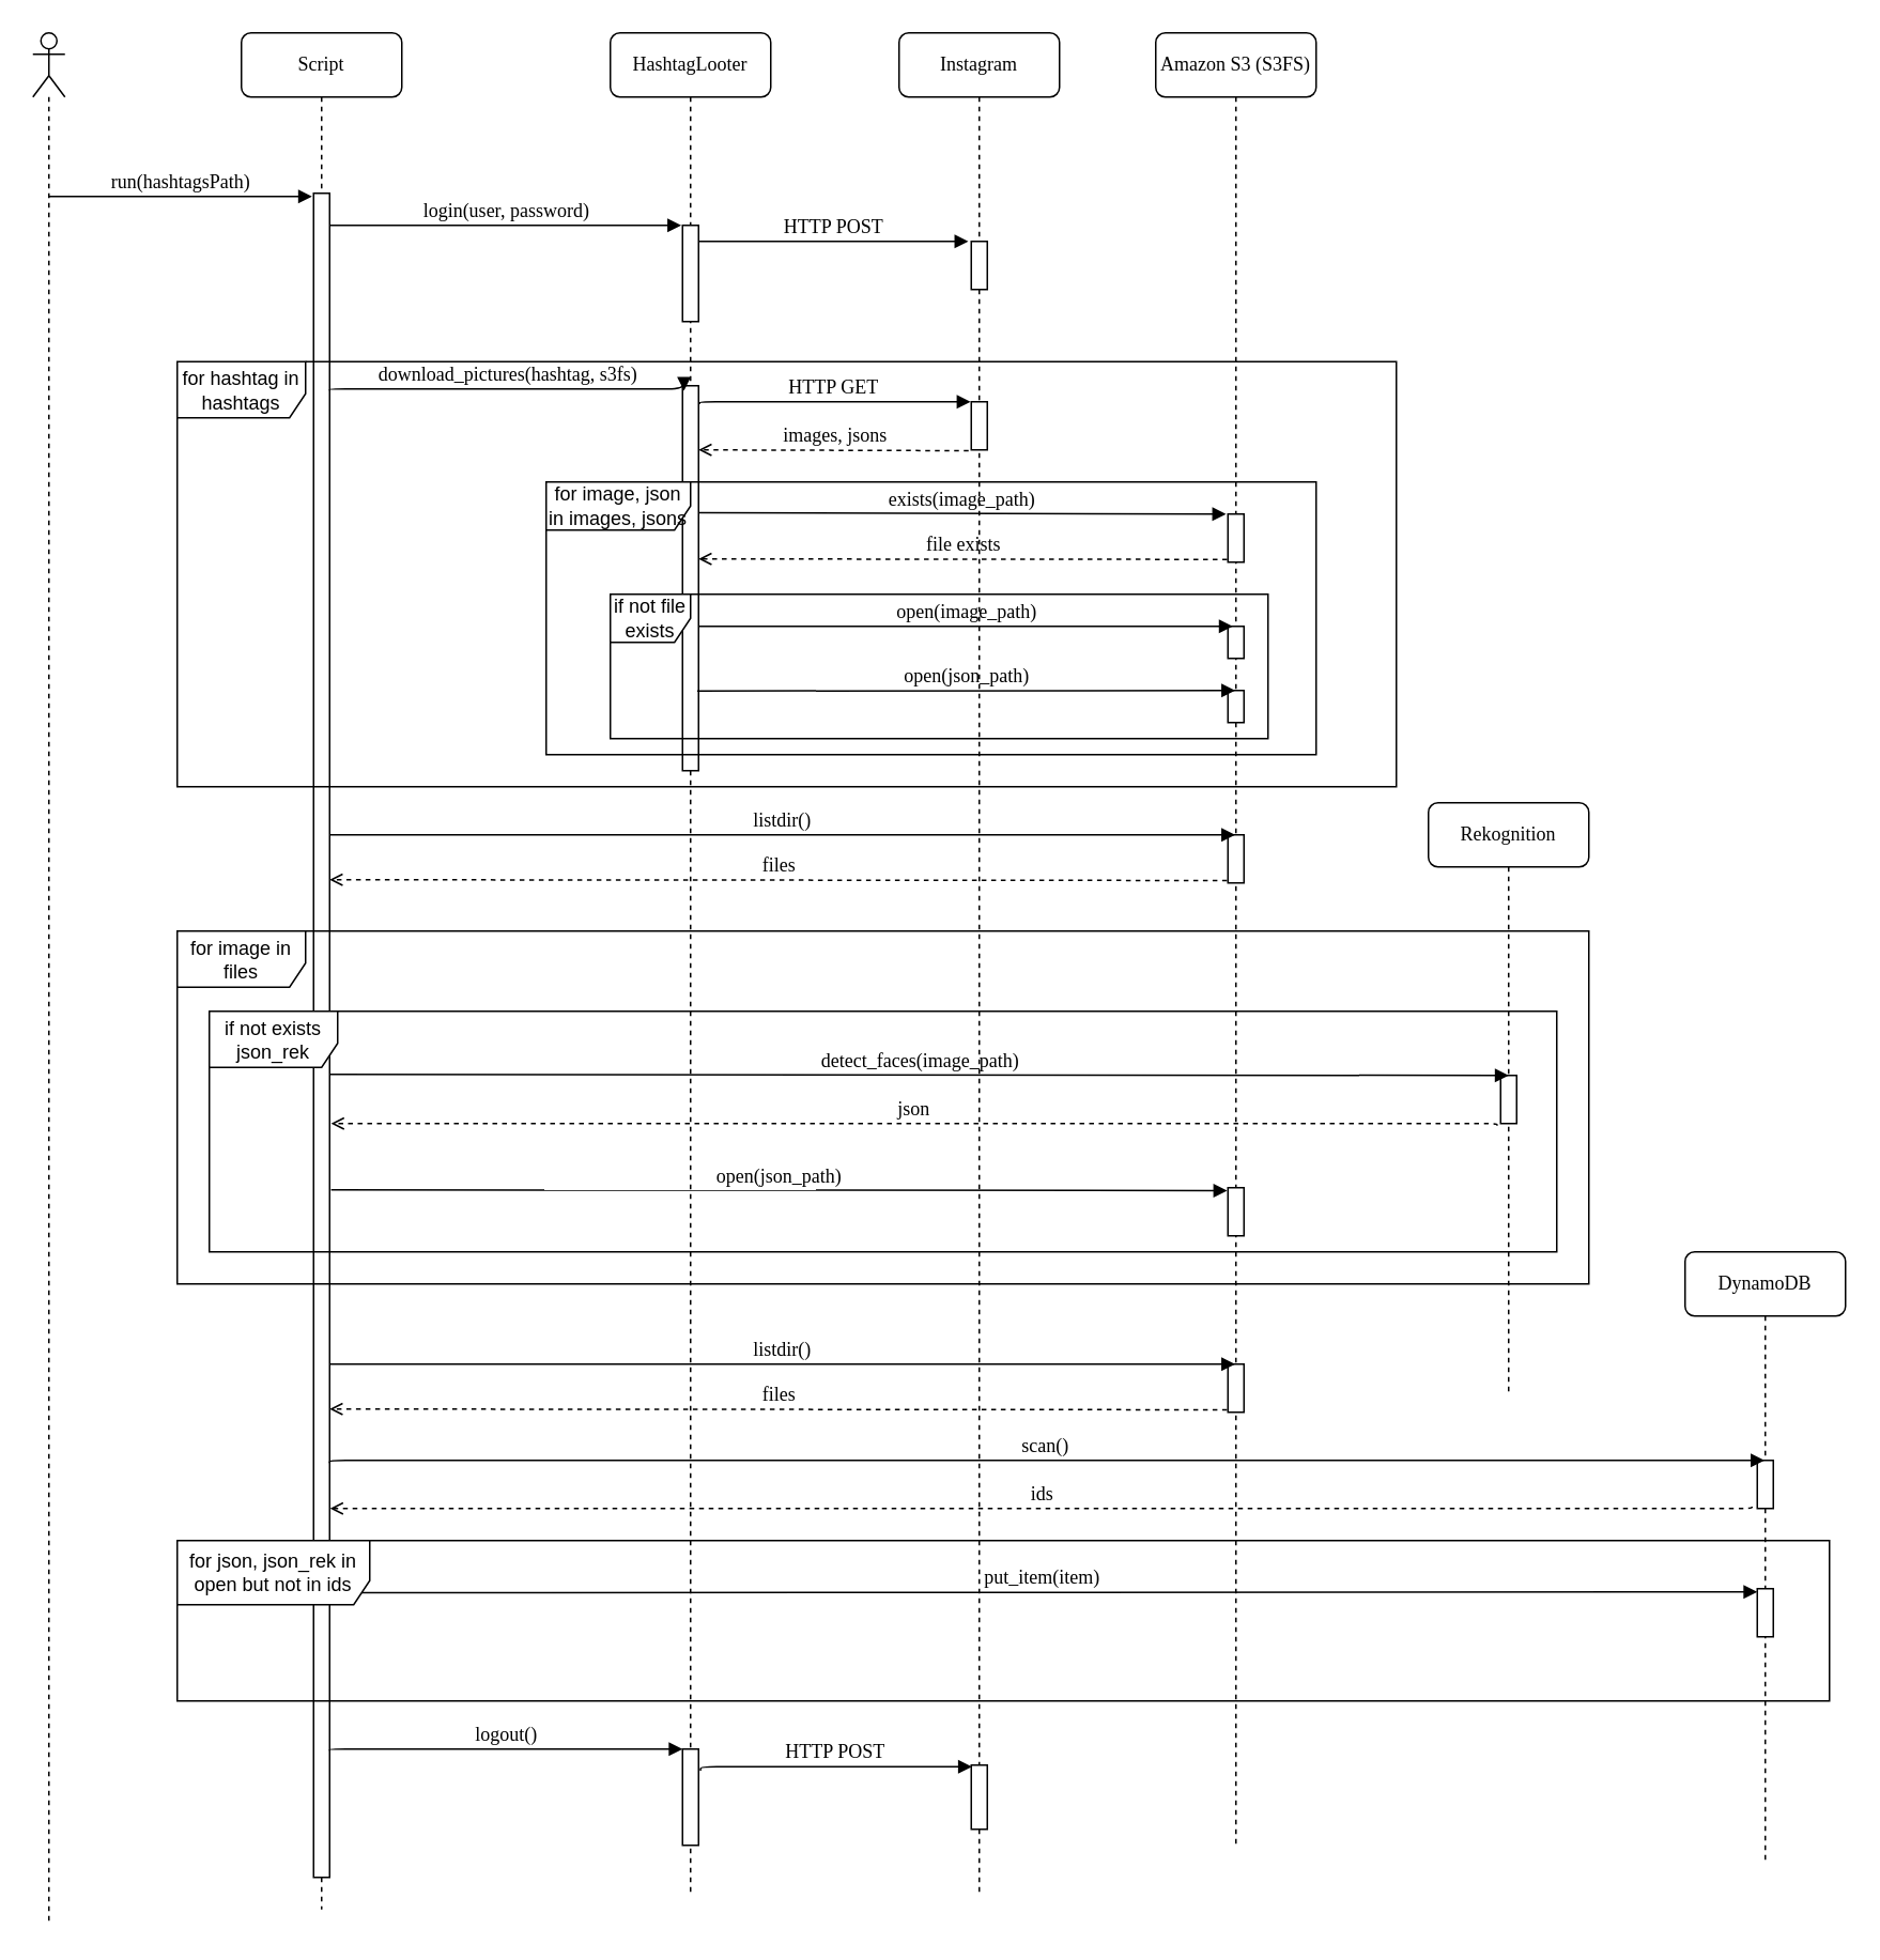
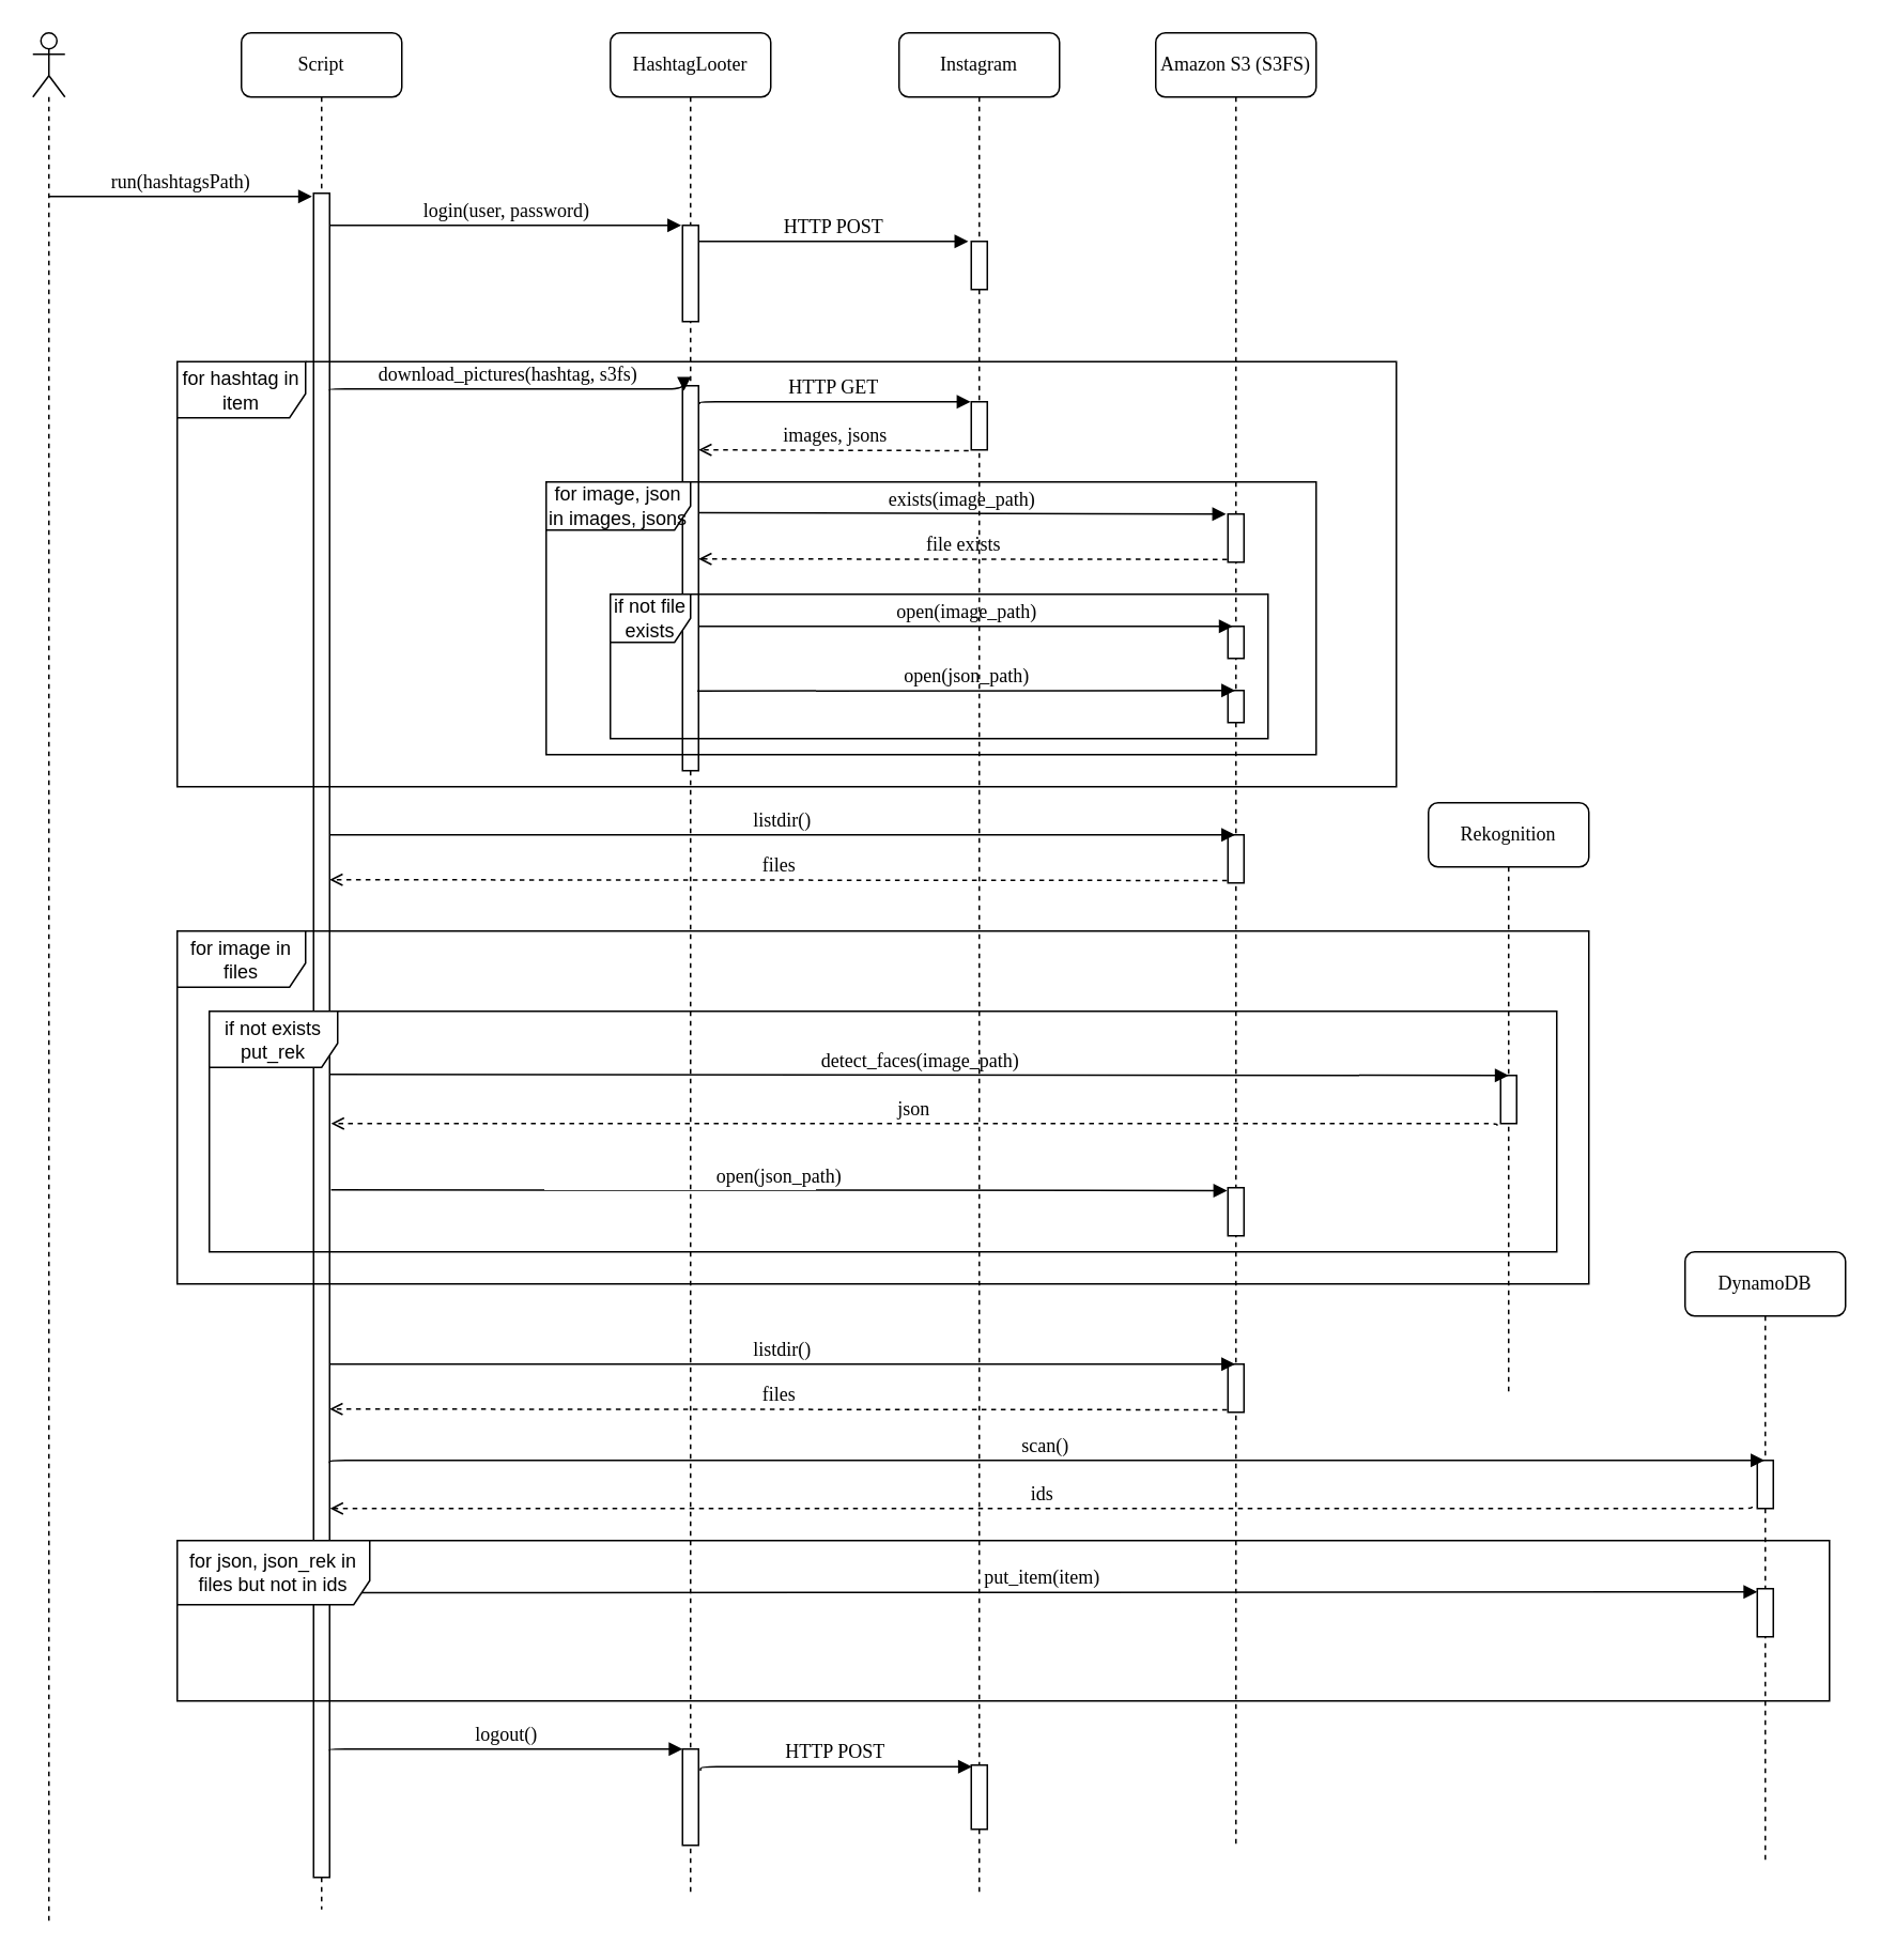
- <mxCell id="45" value="for hashtag in hashtags" style="shape=umlFrame;whiteSpace=wrap;html=1;width=80;height=35;" parent="1" vertex="1"><mxGeometry x="110" y="225" width="760" height="265" as="geometry" /></mxCell>
+ <mxCell id="45" value="for hashtag in item" style="shape=umlFrame;whiteSpace=wrap;html=1;width=80;height=35;" parent="1" vertex="1"><mxGeometry x="110" y="225" width="760" height="265" as="geometry" /></mxCell>
- <mxCell id="43" value="if not exists json_rek" style="shape=umlFrame;whiteSpace=wrap;html=1;width=80;height=35;" parent="36" vertex="1"><mxGeometry x="-760" y="130" width="840" height="150" as="geometry" /></mxCell>
+ <mxCell id="43" value="if not exists put_rek" style="shape=umlFrame;whiteSpace=wrap;html=1;width=80;height=35;" parent="36" vertex="1"><mxGeometry x="-760" y="130" width="840" height="150" as="geometry" /></mxCell>
- <mxCell id="51" value="for json, json_rek in open but not in ids" style="shape=umlFrame;whiteSpace=wrap;html=1;width=120;height=40;" parent="1" vertex="1"><mxGeometry x="110" y="960" width="1030" height="100" as="geometry" /></mxCell>
+ <mxCell id="51" value="for json, json_rek in files but not in ids" style="shape=umlFrame;whiteSpace=wrap;html=1;width=120;height=40;" parent="1" vertex="1"><mxGeometry x="110" y="960" width="1030" height="100" as="geometry" /></mxCell>
